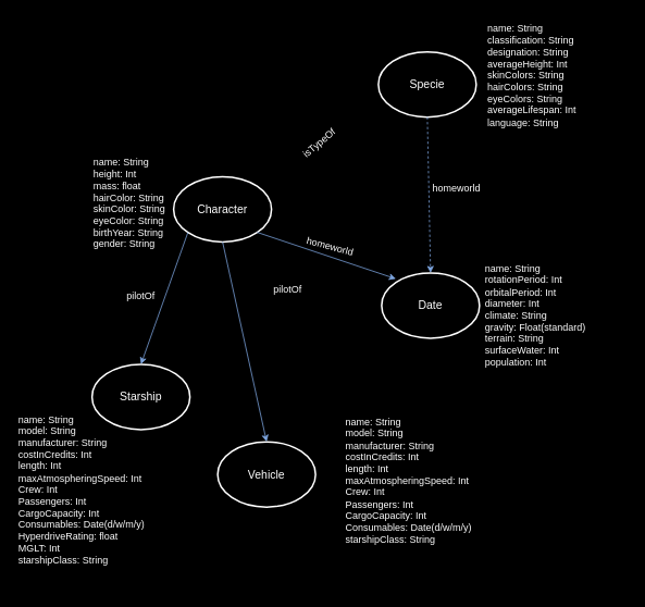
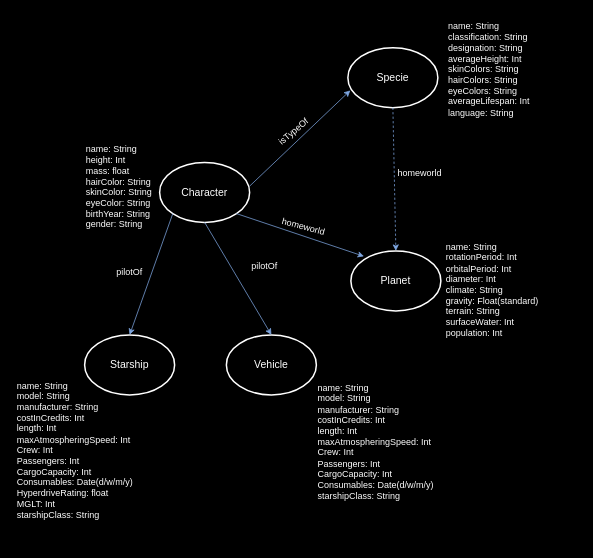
+ <mxCell id="6" value="" style="endArrow=classic;html=1;rounded=0;exitX=1;exitY=0.396;exitDx=0;exitDy=0;exitPerimeter=0;entryX=0.027;entryY=0.713;entryDx=0;entryDy=0;strokeColor=#7EA6E0;entryPerimeter=0;" edge="1" parent="1" source="3" target="5"><mxGeometry width="50" height="50" relative="1" as="geometry"><mxPoint x="355" y="260" as="sourcePoint" /><mxPoint x="405" y="210" as="targetPoint" /></mxGeometry></mxCell>
- <mxCell id="9" value="&lt;font color=&quot;#ffffff&quot;&gt;&lt;span style=&quot;caret-color: rgb(255, 255, 255);&quot;&gt;Date&lt;/span&gt;&lt;/font&gt;" style="ellipse;whiteSpace=wrap;html=1;fillColor=#000000;strokeColor=#FFFFFF;strokeWidth=2;fontSize=14;" vertex="1" parent="1"><mxGeometry x="467" y="334" width="120" height="80" as="geometry" /></mxCell>
+ <mxCell id="9" value="&lt;font color=&quot;#ffffff&quot;&gt;&lt;span style=&quot;caret-color: rgb(255, 255, 255);&quot;&gt;Planet&lt;/span&gt;&lt;/font&gt;" style="ellipse;whiteSpace=wrap;html=1;fillColor=#000000;strokeColor=#FFFFFF;strokeWidth=2;fontSize=14;" vertex="1" parent="1"><mxGeometry x="467" y="334" width="120" height="80" as="geometry" /></mxCell>
- <mxCell id="19" value="&lt;font color=&quot;#ffffff&quot; style=&quot;font-size: 14px;&quot;&gt;Vehicle&lt;/font&gt;" style="ellipse;whiteSpace=wrap;html=1;fillColor=#000000;strokeColor=#FFFFFF;strokeWidth=2;fontSize=14;" vertex="1" parent="1"><mxGeometry x="266" y="541" width="120" height="80" as="geometry" /></mxCell>
+ <mxCell id="19" value="&lt;font color=&quot;#ffffff&quot; style=&quot;font-size: 14px;&quot;&gt;Vehicle&lt;/font&gt;" style="ellipse;whiteSpace=wrap;html=1;fillColor=#000000;strokeColor=#FFFFFF;strokeWidth=2;fontSize=14;" vertex="1" parent="1"><mxGeometry x="301" y="446" width="120" height="80" as="geometry" /></mxCell>
